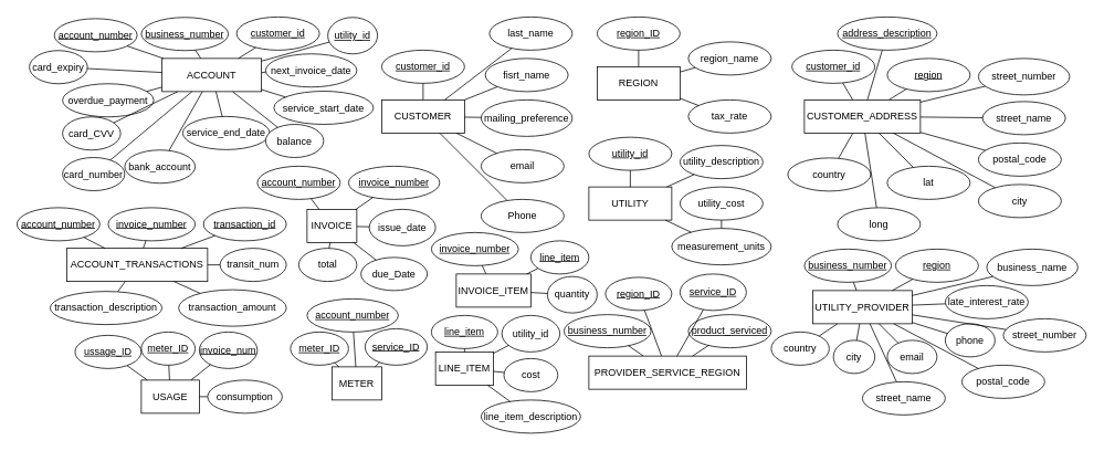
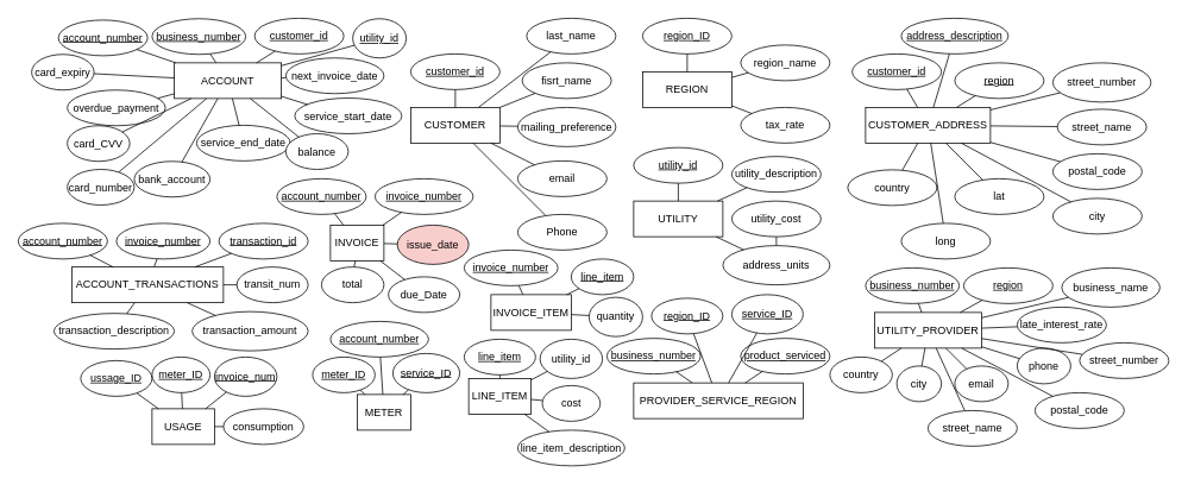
- <mxCell id="123" value="issue_date" style="ellipse;whiteSpace=wrap;html=1;align=center;" vertex="1" parent="118"><mxGeometry x="135" y="52" width="80" height="44" as="geometry" /></mxCell>
+ <mxCell id="123" value="issue_date" style="ellipse;whiteSpace=wrap;html=1;align=center;fillColor=#f8cecc;" vertex="1" parent="118"><mxGeometry x="135" y="52" width="80" height="44" as="geometry" /></mxCell>
- <mxCell id="9" value="measurement_units" style="ellipse;whiteSpace=wrap;html=1;align=center;" vertex="1" parent="2"><mxGeometry x="100" y="110" width="120" height="44" as="geometry" /></mxCell>
+ <mxCell id="9" value="address_units" style="ellipse;whiteSpace=wrap;html=1;align=center;" vertex="1" parent="2"><mxGeometry x="100" y="110" width="120" height="44" as="geometry" /></mxCell>
